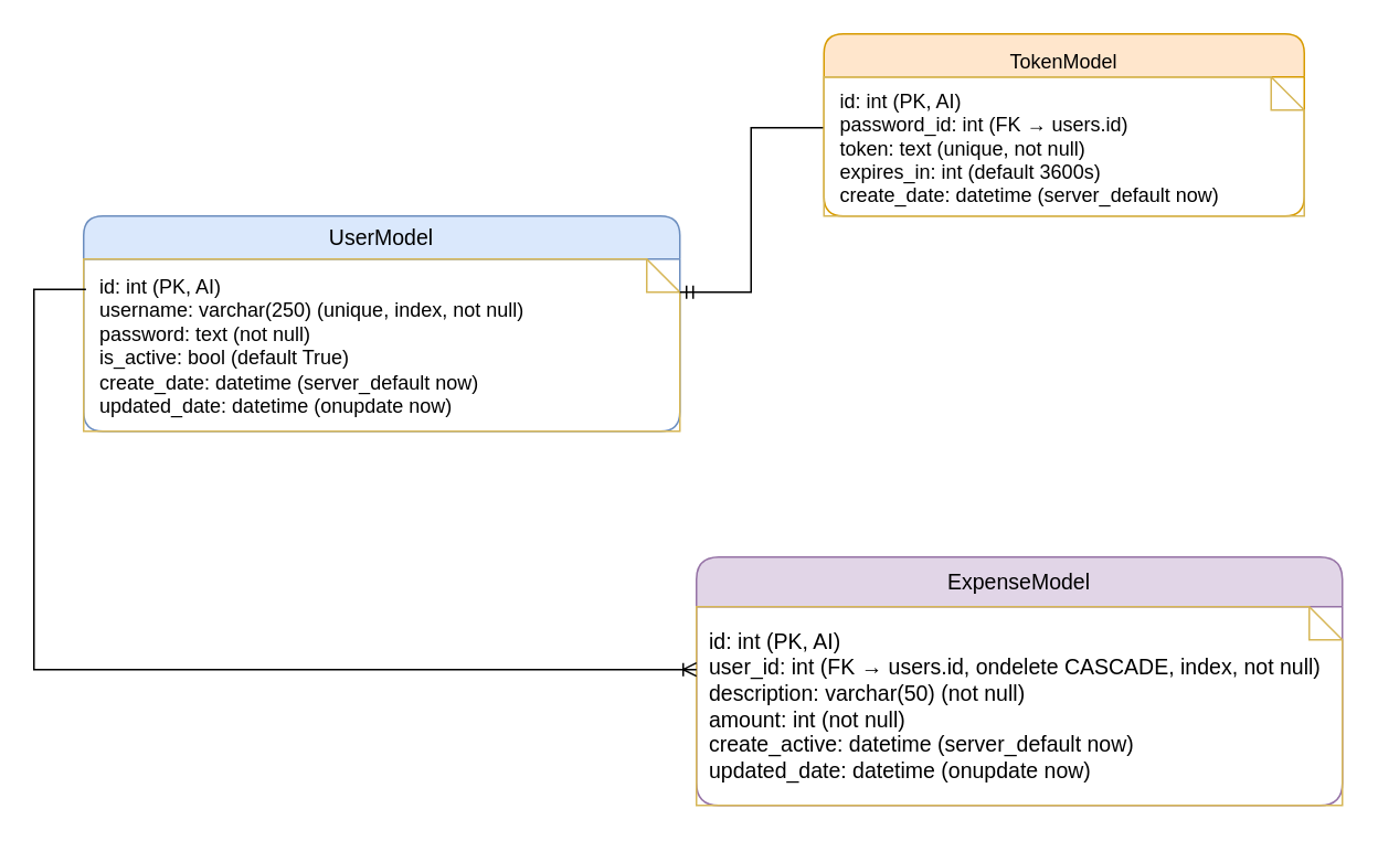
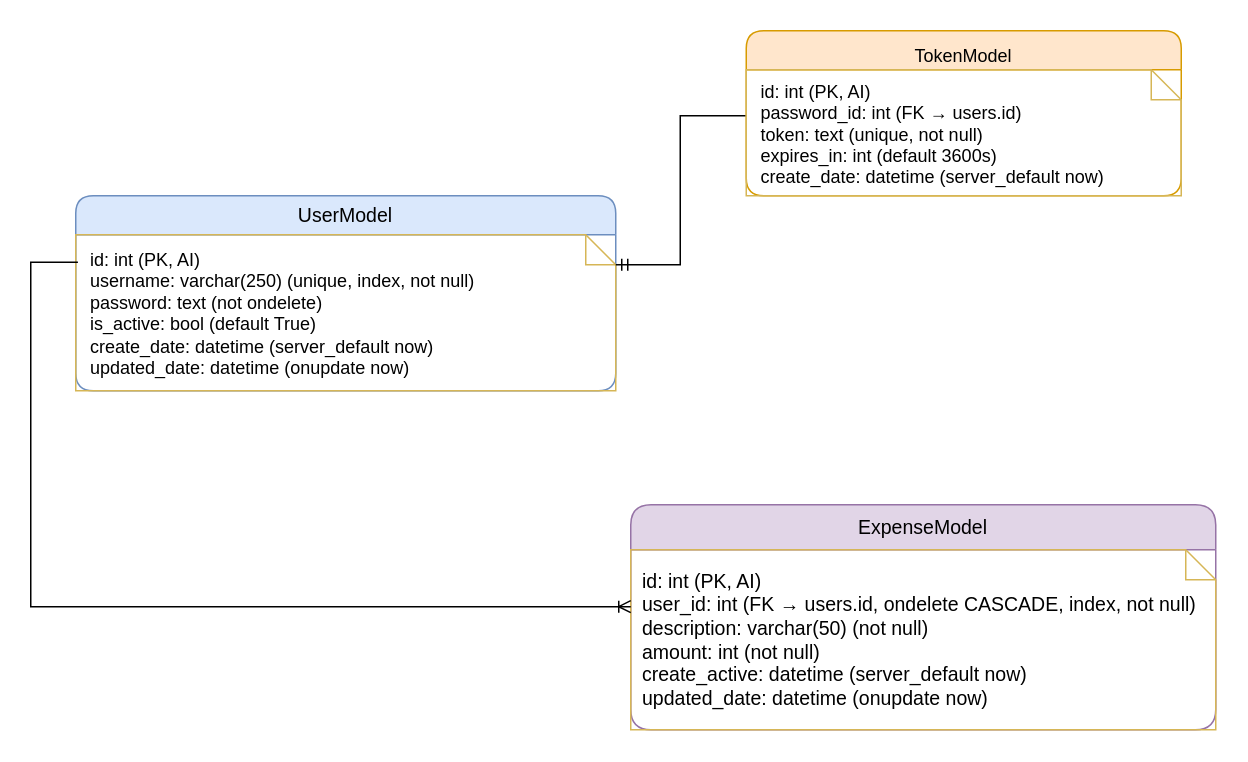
- <mxCell id="3" value="id: int (PK, AI) &#10;username: varchar(250) (unique, index, not null) &#10;password: text (not null) &#10;is_active: bool (default True) &#10;create_date: datetime (server_default now) &#10;updated_date: datetime (onupdate now)" style="text;whiteSpace=wrap;html=1;spacingTop=1;spacing=4;spacingLeft=6;" parent="2" vertex="1"><mxGeometry y="26" width="270" height="104" as="geometry" /></mxCell>
+ <mxCell id="3" value="id: int (PK, AI) &#10;username: varchar(250) (unique, index, not null) &#10;password: text (not ondelete) &#10;is_active: bool (default True) &#10;create_date: datetime (server_default now) &#10;updated_date: datetime (onupdate now)" style="text;whiteSpace=wrap;html=1;spacingTop=1;spacing=4;spacingLeft=6;" parent="2" vertex="1"><mxGeometry y="26" width="270" height="104" as="geometry" /></mxCell>
